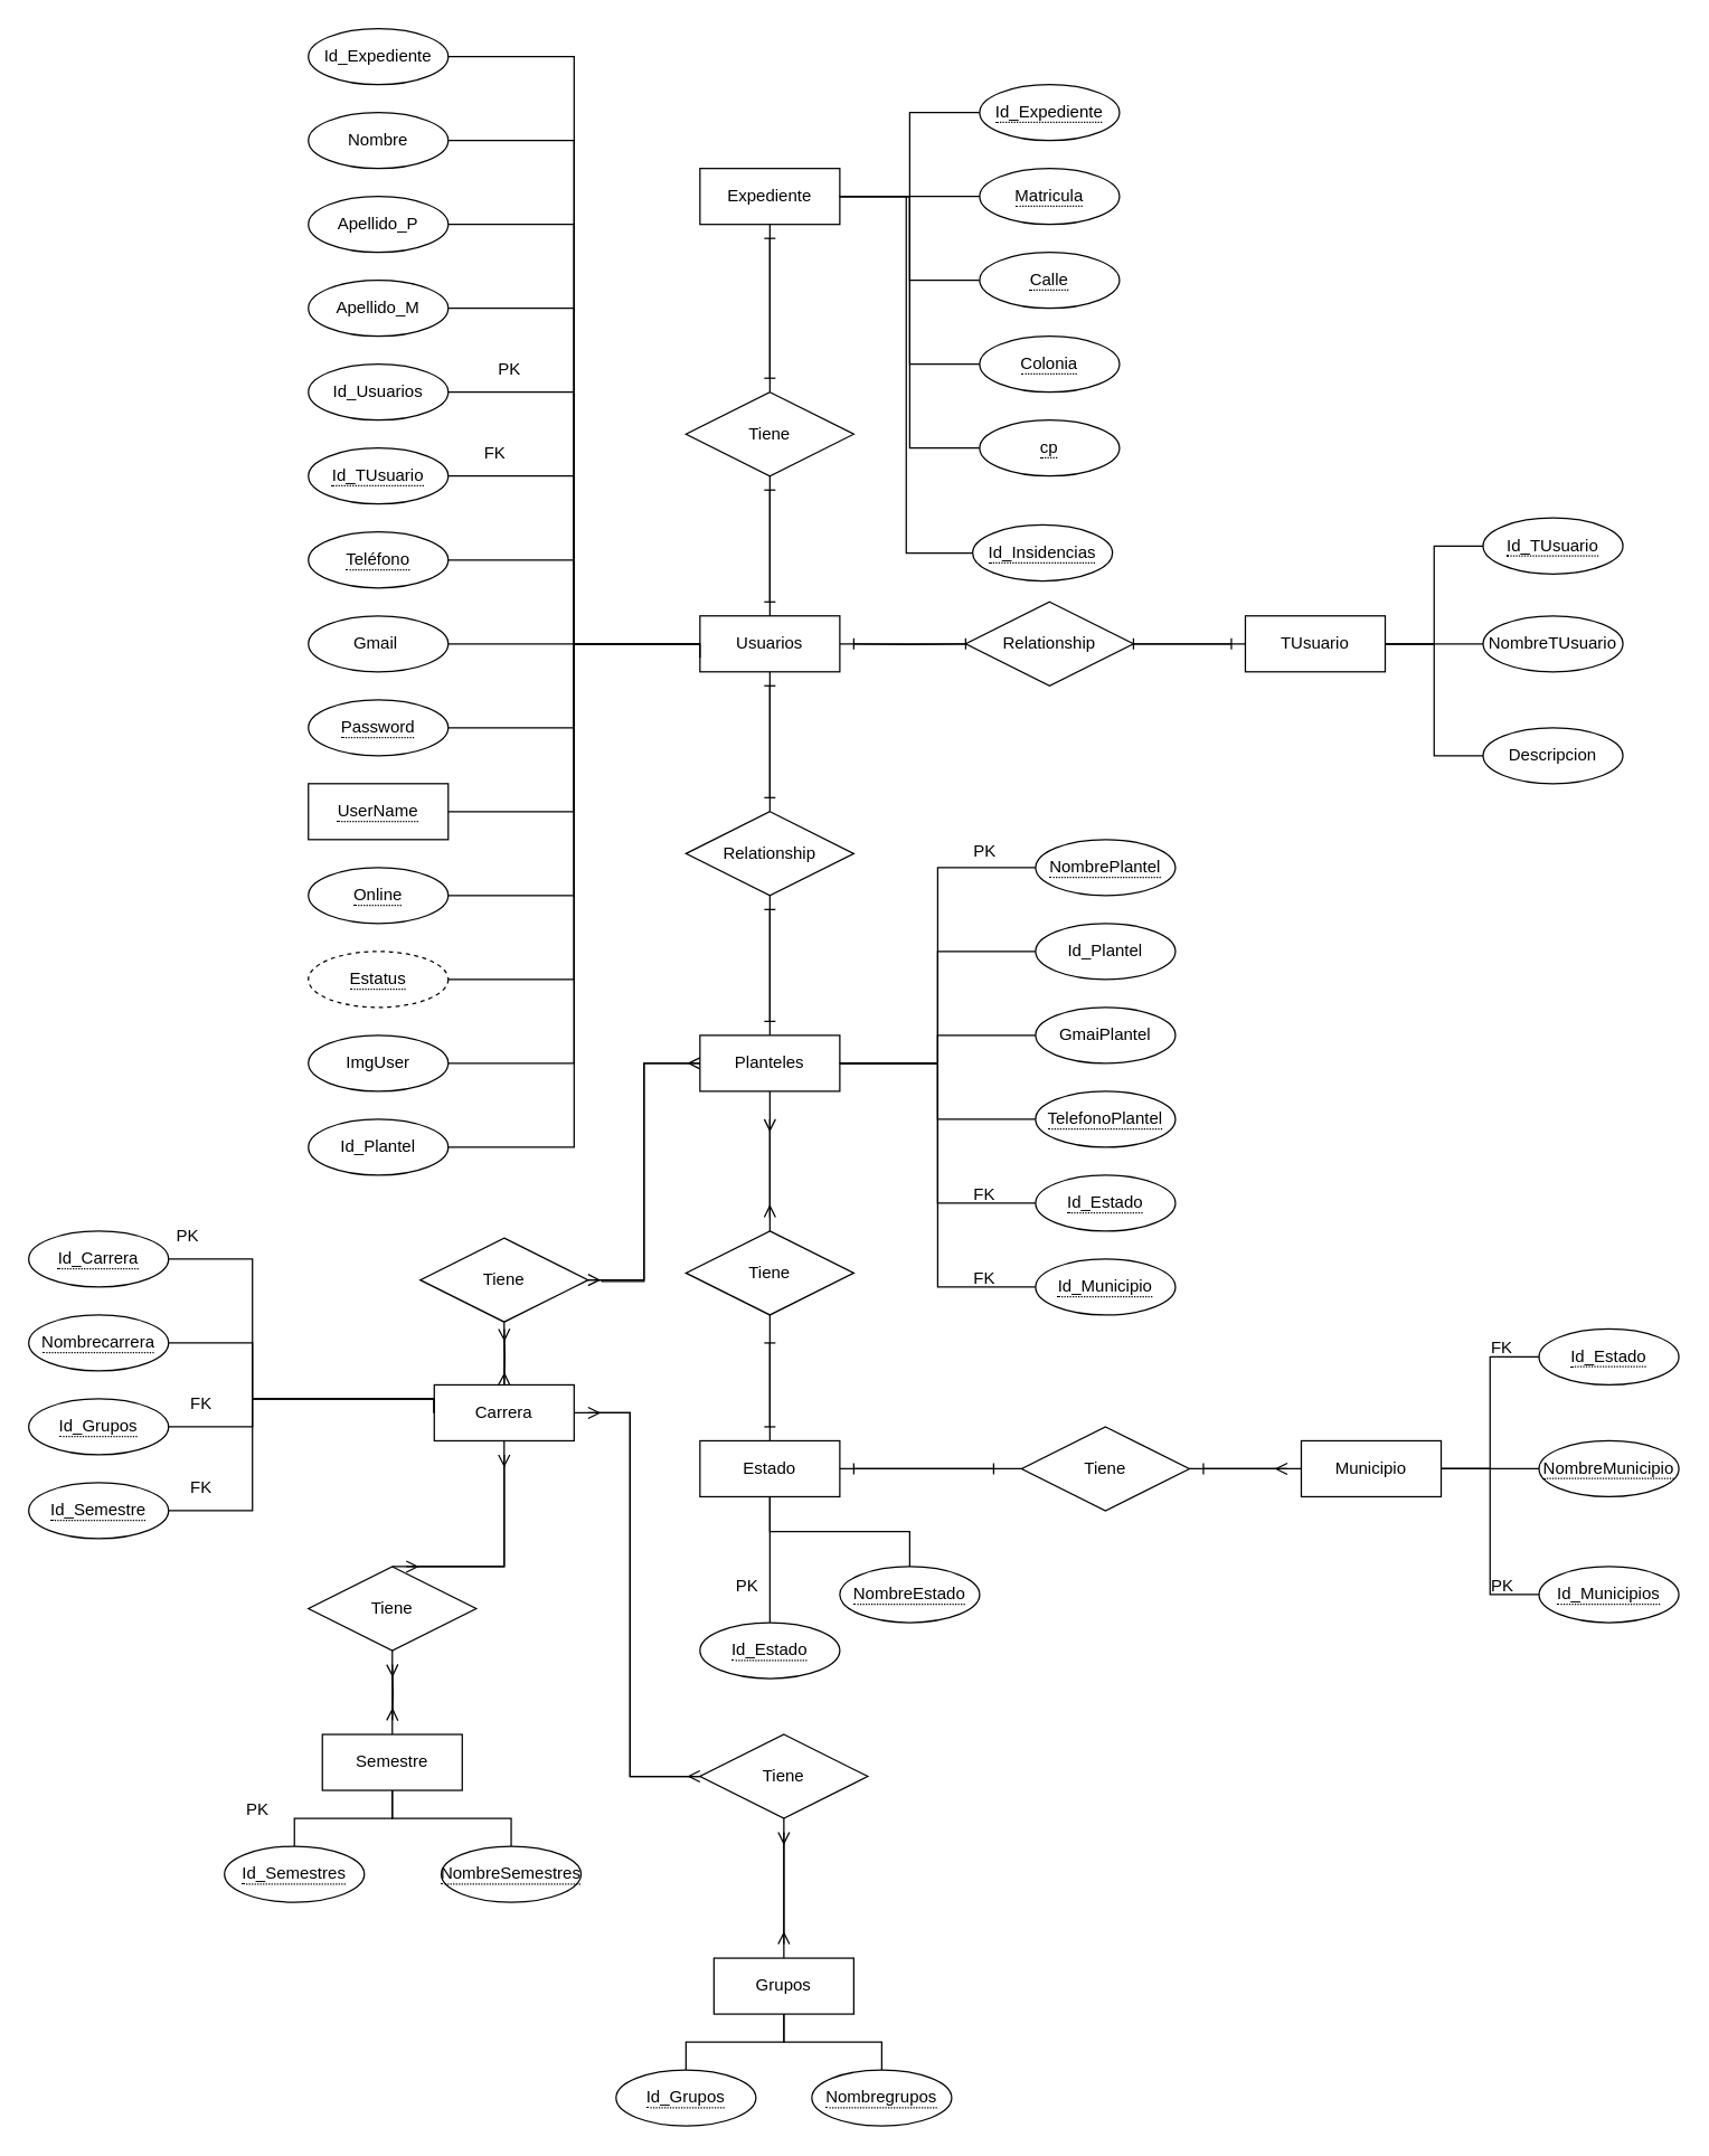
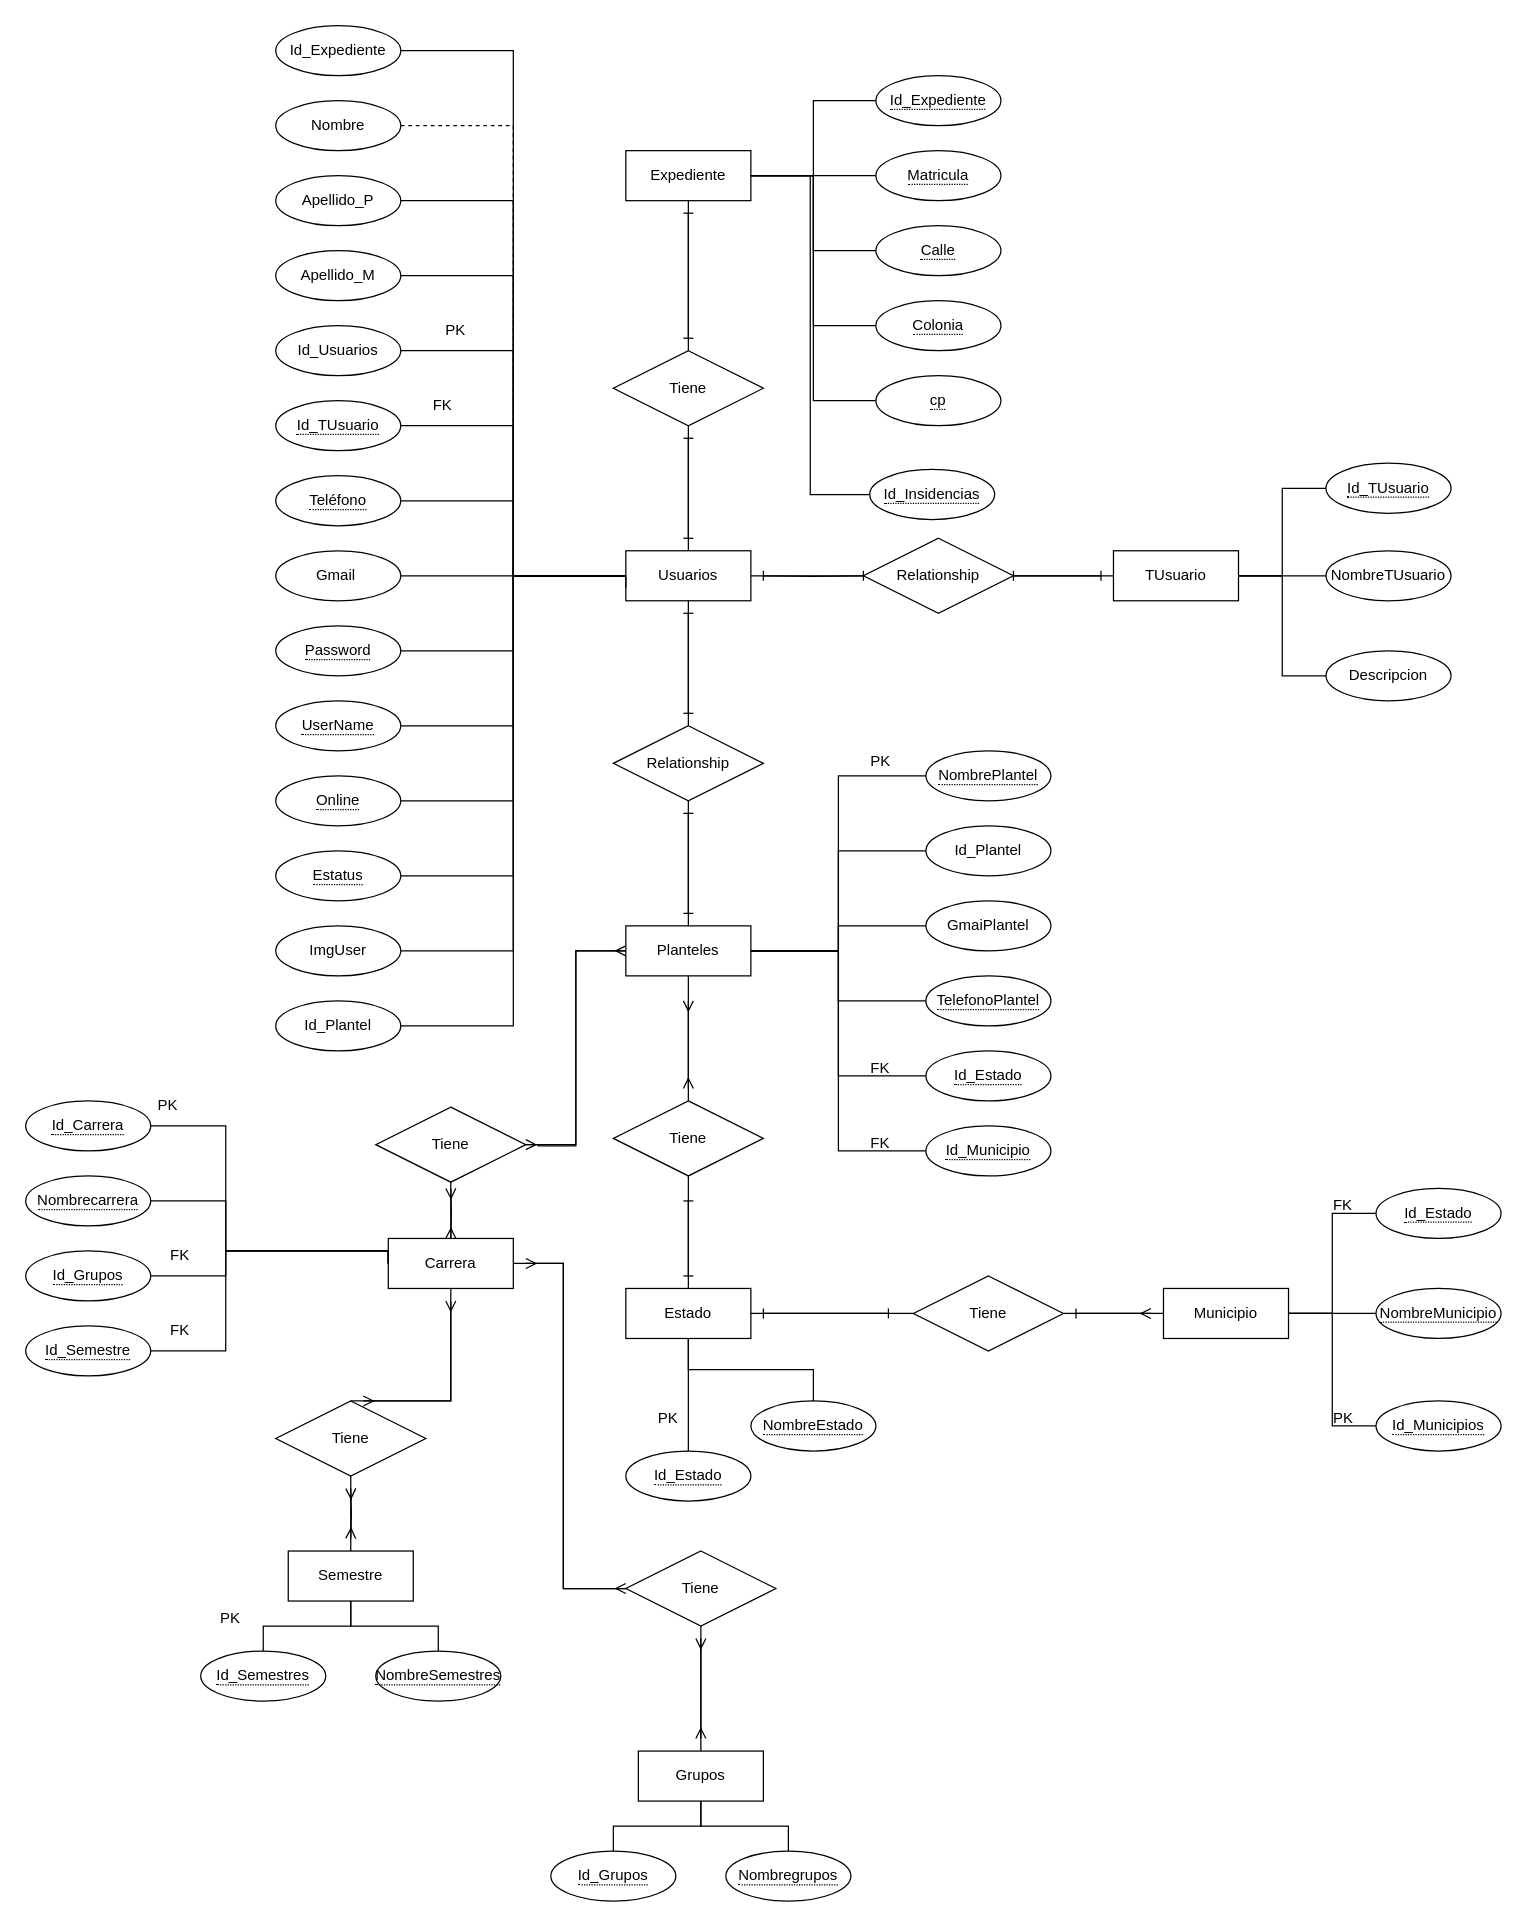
- <mxCell id="7" style="edgeStyle=orthogonalEdgeStyle;rounded=0;orthogonalLoop=1;jettySize=auto;html=1;entryX=0;entryY=0.5;entryDx=0;entryDy=0;endArrow=none;endFill=0;" edge="1" parent="1" source="8" target="6"><mxGeometry relative="1" as="geometry" /></mxCell>
+ <mxCell id="7" style="edgeStyle=orthogonalEdgeStyle;rounded=0;orthogonalLoop=1;jettySize=auto;html=1;entryX=0;entryY=0.5;entryDx=0;entryDy=0;endArrow=none;endFill=0;dashed=1;" edge="1" parent="1" source="8" target="6"><mxGeometry relative="1" as="geometry" /></mxCell>
- <mxCell id="26" value="&lt;span style=&quot;border-bottom: 1px dotted&quot;&gt;UserName&lt;/span&gt;" style="whiteSpace=wrap;html=1;align=center;rounded=0;" vertex="1" parent="1"><mxGeometry x="220" y="560" width="100" height="40" as="geometry" /></mxCell>
+ <mxCell id="26" value="&lt;span style=&quot;border-bottom: 1px dotted&quot;&gt;UserName&lt;/span&gt;" style="ellipse;whiteSpace=wrap;html=1;align=center;" vertex="1" parent="1"><mxGeometry x="220" y="560" width="100" height="40" as="geometry" /></mxCell>
- <mxCell id="28" value="&lt;span style=&quot;border-bottom: 1px dotted&quot;&gt;Estatus&lt;/span&gt;" style="ellipse;whiteSpace=wrap;html=1;align=center;dashed=1;" vertex="1" parent="1"><mxGeometry x="220" y="680" width="100" height="40" as="geometry" /></mxCell>
+ <mxCell id="28" value="&lt;span style=&quot;border-bottom: 1px dotted&quot;&gt;Estatus&lt;/span&gt;" style="ellipse;whiteSpace=wrap;html=1;align=center;" vertex="1" parent="1"><mxGeometry x="220" y="680" width="100" height="40" as="geometry" /></mxCell>
- <mxCell id="115" value="&lt;span style=&quot;border-bottom: 1px dotted&quot;&gt;NombreSemestres&lt;/span&gt;" style="ellipse;whiteSpace=wrap;html=1;align=center;" vertex="1" parent="1"><mxGeometry x="315" y="1320" width="100" height="40" as="geometry" /></mxCell>
+ <mxCell id="115" value="&lt;span style=&quot;border-bottom: 1px dotted&quot;&gt;NombreSemestres&lt;/span&gt;" style="ellipse;whiteSpace=wrap;html=1;align=center;" vertex="1" parent="1"><mxGeometry x="300" y="1320" width="100" height="40" as="geometry" /></mxCell>
